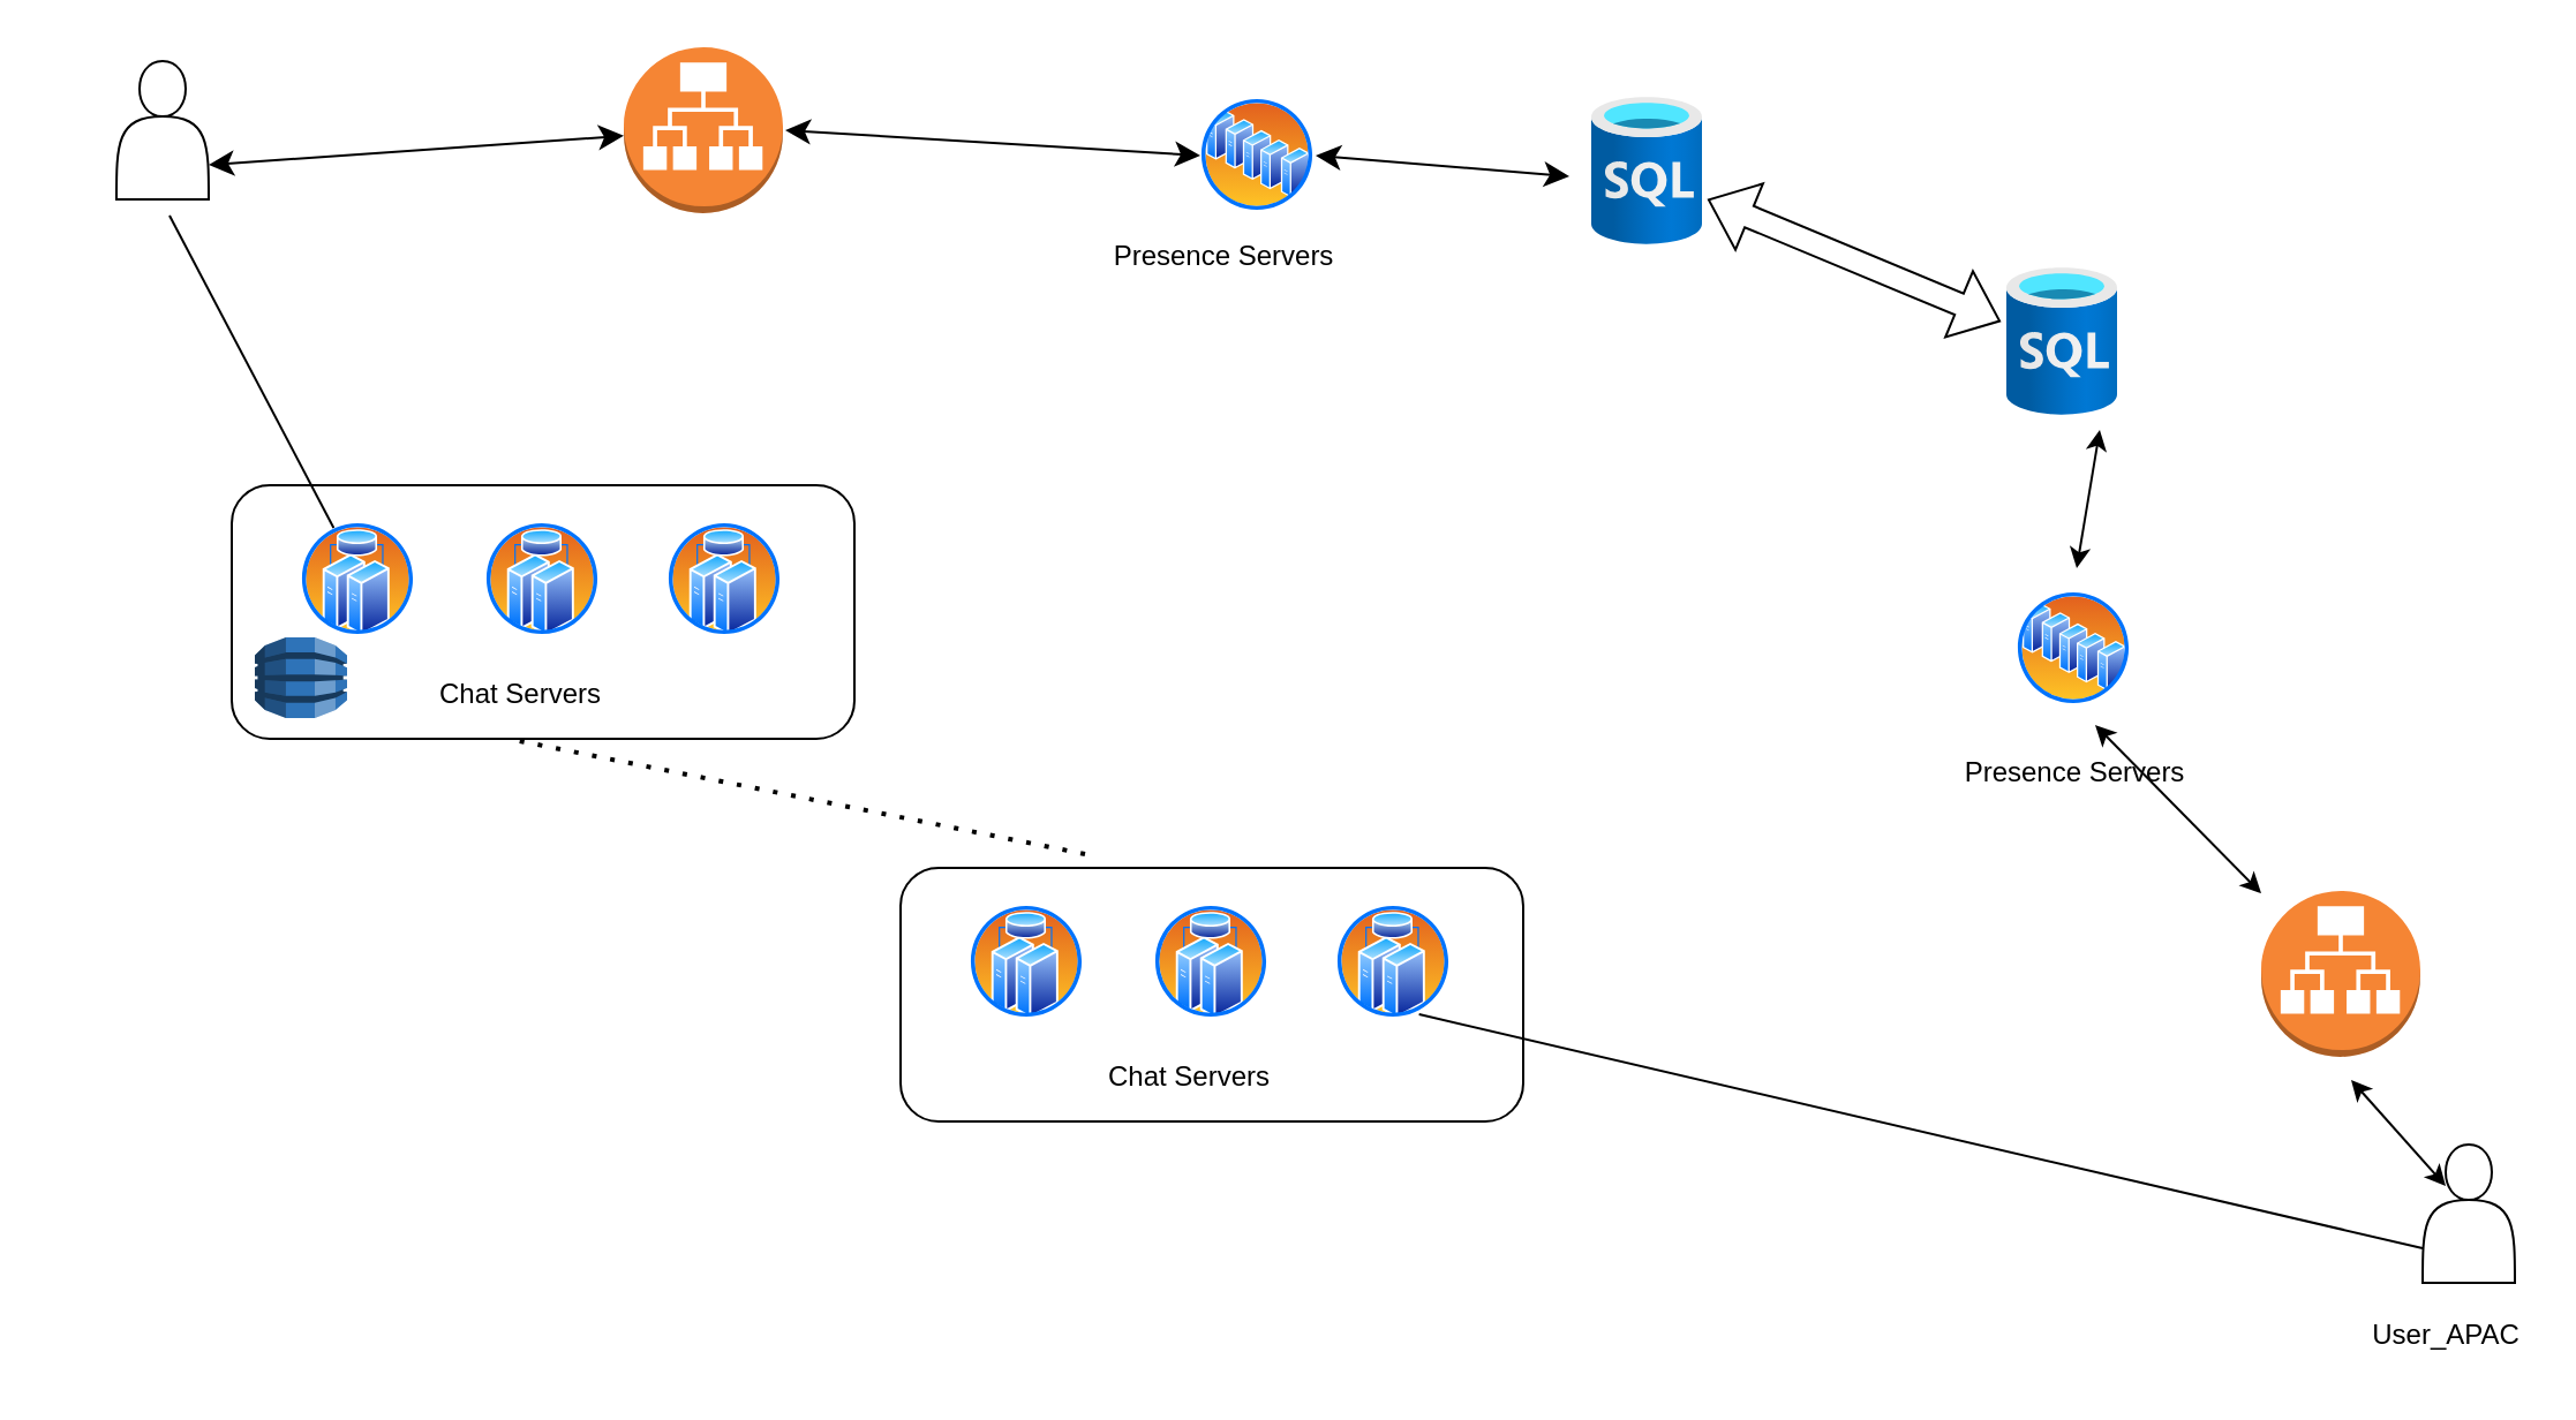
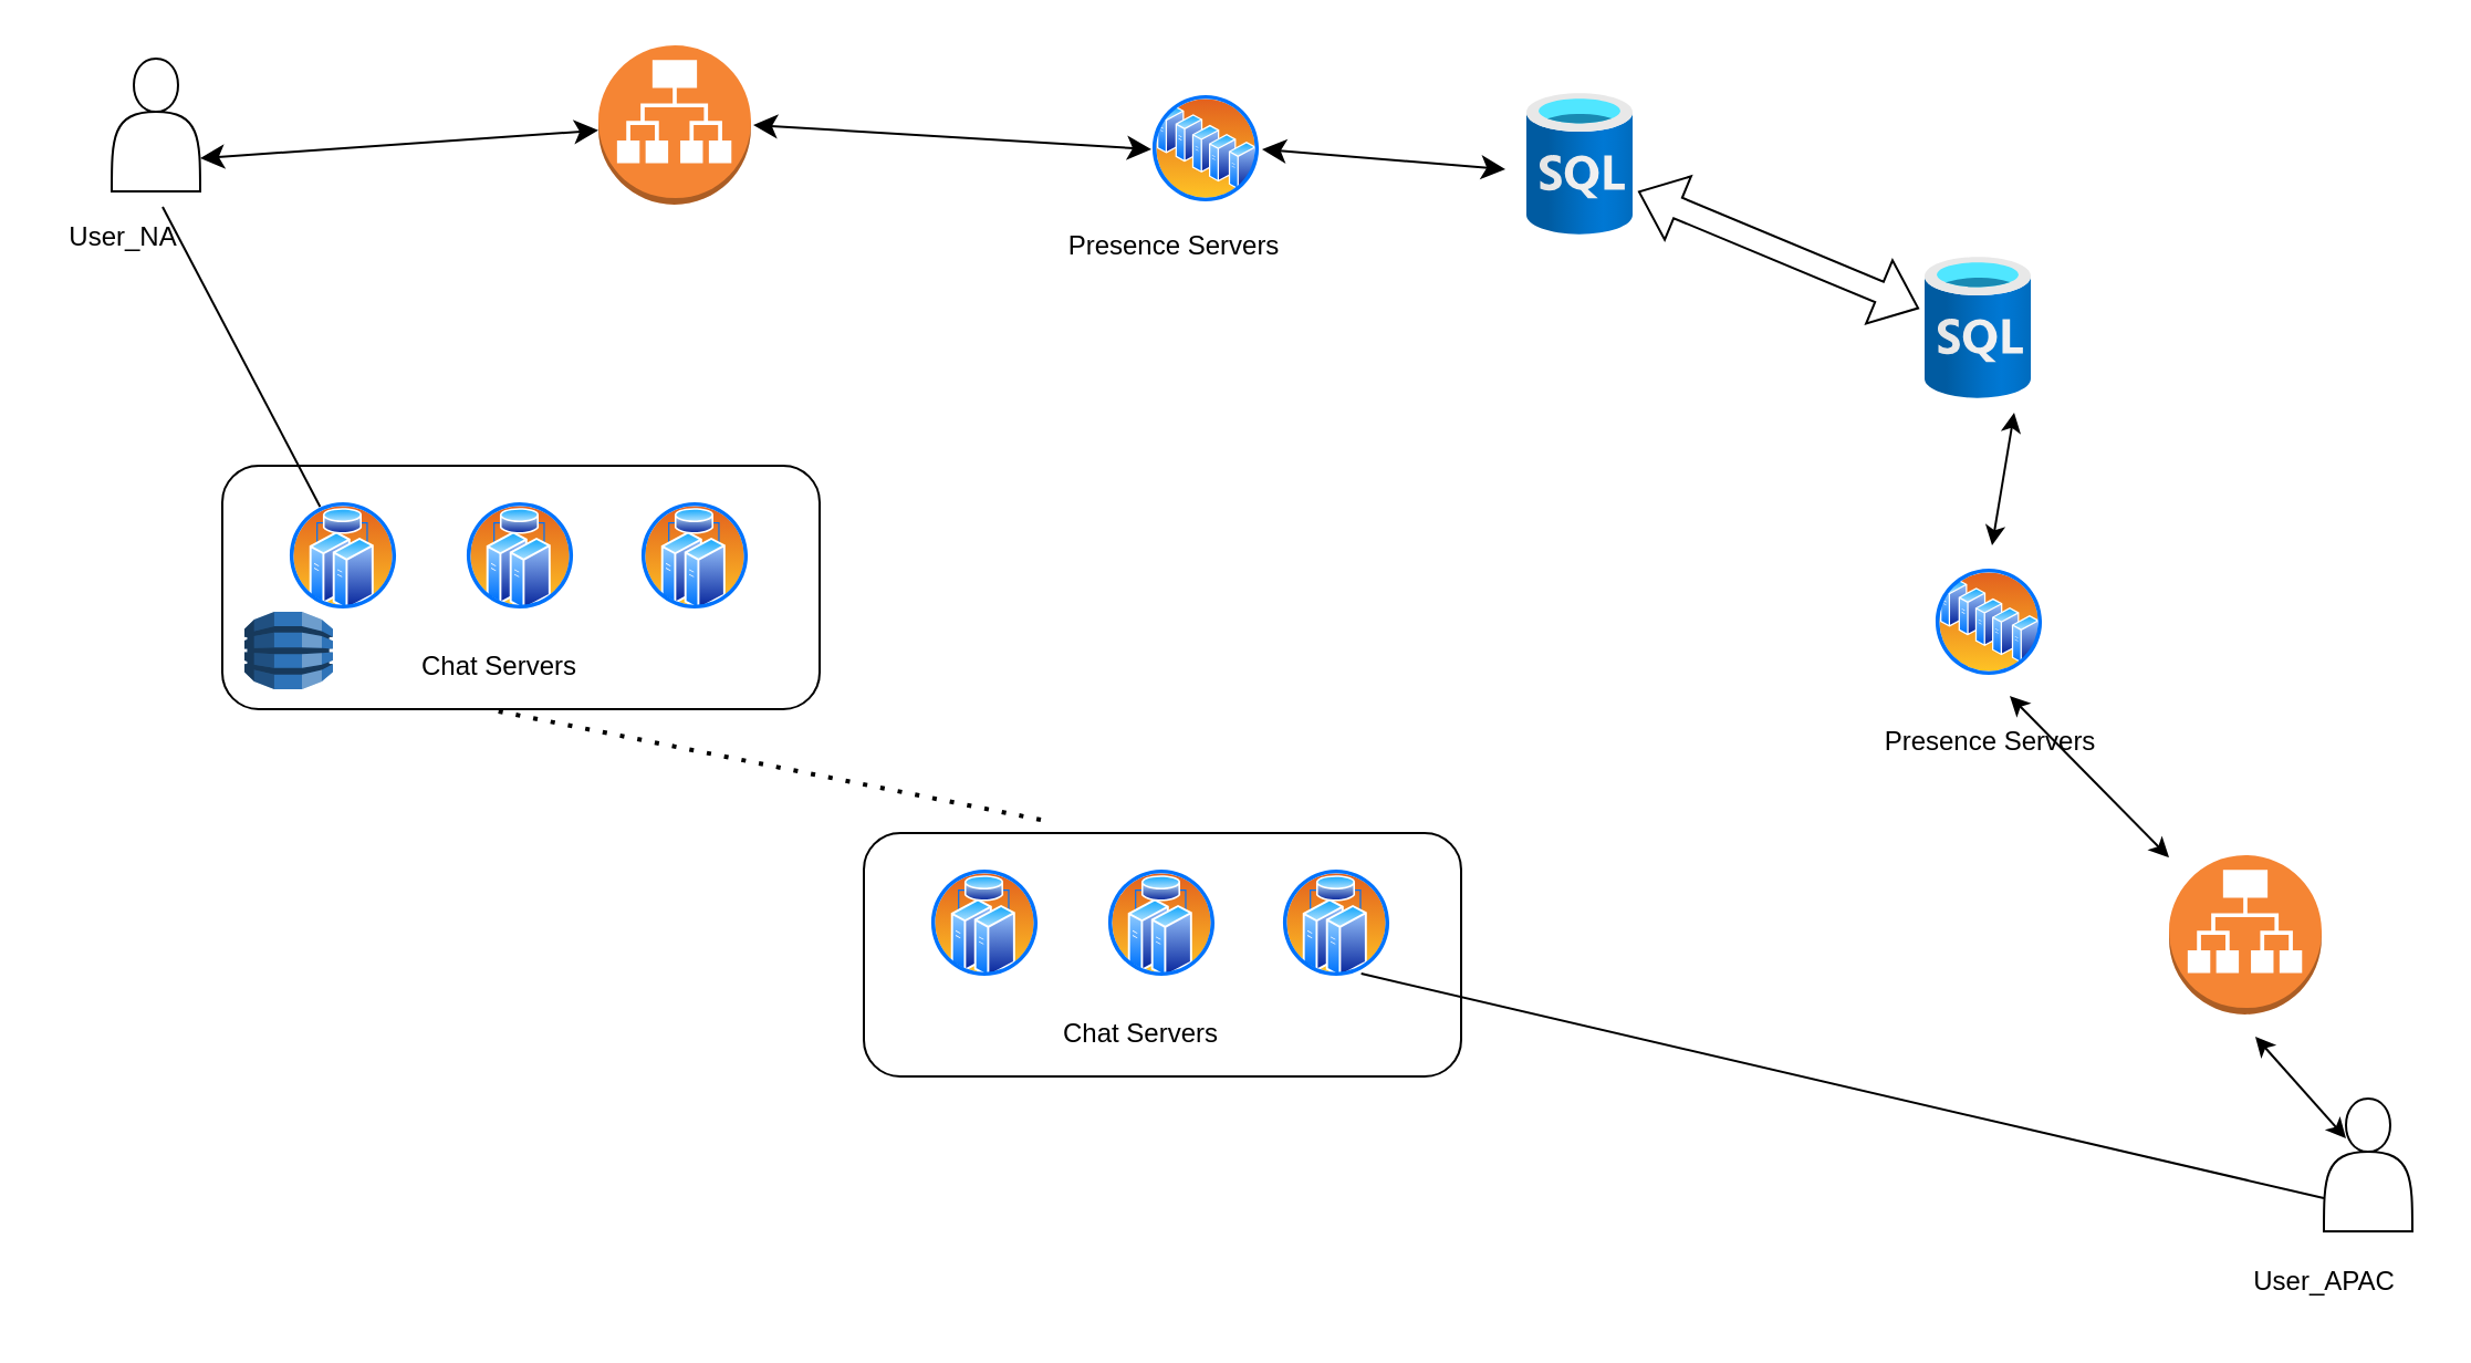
+ <mxCell id="30" value="User_NA" style="text;html=1;align=center;verticalAlign=middle;resizable=0;points=[];autosize=1;strokeColor=none;fillColor=none;" vertex="1" parent="1"><mxGeometry x="20" y="92" width="70" height="30" as="geometry" /></mxCell>
- <mxCell id="31" value="User_APAC" style="text;html=1;align=center;verticalAlign=middle;resizable=0;points=[];autosize=1;strokeColor=none;fillColor=none;" vertex="1" parent="1"><mxGeometry x="1015" y="564" width="90" height="30" as="geometry" /></mxCell>
+ <mxCell id="31" value="User_APAC" style="text;html=1;align=center;verticalAlign=middle;resizable=0;points=[];autosize=1;strokeColor=none;fillColor=none;" vertex="1" parent="1"><mxGeometry x="1005" y="564" width="90" height="30" as="geometry" /></mxCell>
